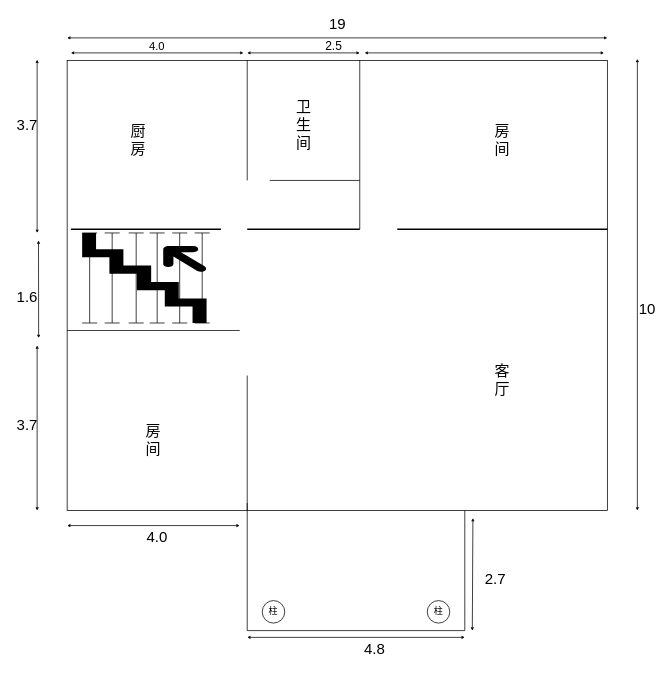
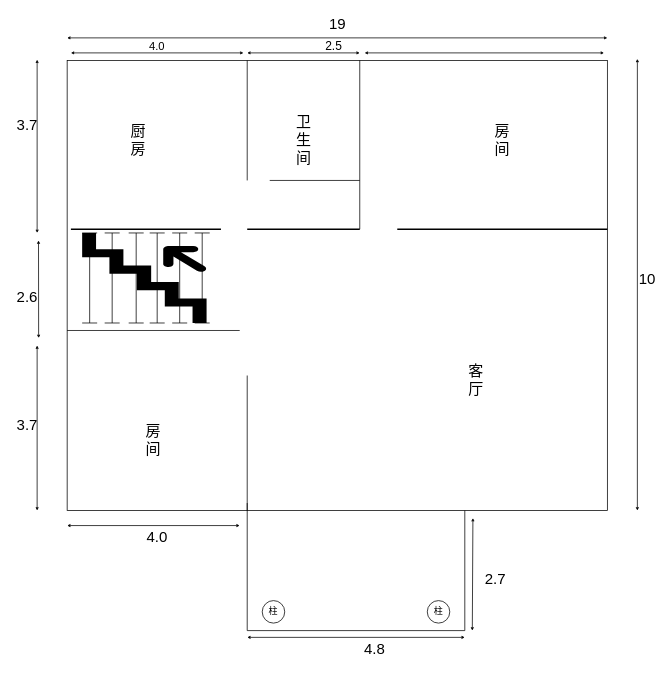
- <mxCell id="16" value="&lt;span style=&quot;font-size: 20px;&quot;&gt;卫生间&lt;/span&gt;" style="text;strokeColor=none;align=center;fillColor=none;html=1;verticalAlign=middle;whiteSpace=wrap;rounded=0;" vertex="1" parent="1"><mxGeometry x="388.5" y="120" width="31" height="90" as="geometry" /></mxCell>
+ <mxCell id="16" value="&lt;span style=&quot;font-size: 20px;&quot;&gt;卫生间&lt;/span&gt;" style="text;strokeColor=none;align=center;fillColor=none;html=1;verticalAlign=middle;whiteSpace=wrap;rounded=0;" vertex="1" parent="1"><mxGeometry x="388.5" y="140" width="31" height="90" as="geometry" /></mxCell>
- <mxCell id="13" value="&lt;span style=&quot;font-size: 20px;&quot;&gt;1.6&lt;/span&gt;" style="text;strokeColor=none;align=center;fillColor=none;html=1;verticalAlign=middle;whiteSpace=wrap;rounded=0;" vertex="1" parent="1"><mxGeometry x="20" y="380" width="32" height="30" as="geometry" /></mxCell>
+ <mxCell id="13" value="&lt;span style=&quot;font-size: 20px;&quot;&gt;2.6&lt;/span&gt;" style="text;strokeColor=none;align=center;fillColor=none;html=1;verticalAlign=middle;whiteSpace=wrap;rounded=0;" vertex="1" parent="1"><mxGeometry x="20" y="380" width="32" height="30" as="geometry" /></mxCell>
- <mxCell id="6" value="&lt;font style=&quot;font-size: 20px;&quot;&gt;10&lt;/font&gt;" style="text;strokeColor=none;align=center;fillColor=none;html=1;verticalAlign=middle;whiteSpace=wrap;rounded=0;" vertex="1" parent="1"><mxGeometry x="854" y="400" width="17" height="20" as="geometry" /></mxCell>
+ <mxCell id="6" value="&lt;font style=&quot;font-size: 20px;&quot;&gt;10&lt;/font&gt;" style="text;strokeColor=none;align=center;fillColor=none;html=1;verticalAlign=middle;whiteSpace=wrap;rounded=0;" vertex="1" parent="1"><mxGeometry x="854" y="360" width="17" height="20" as="geometry" /></mxCell>
- <mxCell id="19" value="&lt;span style=&quot;font-size: 20px;&quot;&gt;客厅&lt;/span&gt;" style="text;strokeColor=none;align=center;fillColor=none;html=1;verticalAlign=middle;whiteSpace=wrap;rounded=0;" vertex="1" parent="1"><mxGeometry x="656" y="480" width="26" height="50" as="geometry" /></mxCell>
+ <mxCell id="19" value="&lt;span style=&quot;font-size: 20px;&quot;&gt;客厅&lt;/span&gt;" style="text;strokeColor=none;align=center;fillColor=none;html=1;verticalAlign=middle;whiteSpace=wrap;rounded=0;" vertex="1" parent="1"><mxGeometry x="621" y="480" width="26" height="50" as="geometry" /></mxCell>
